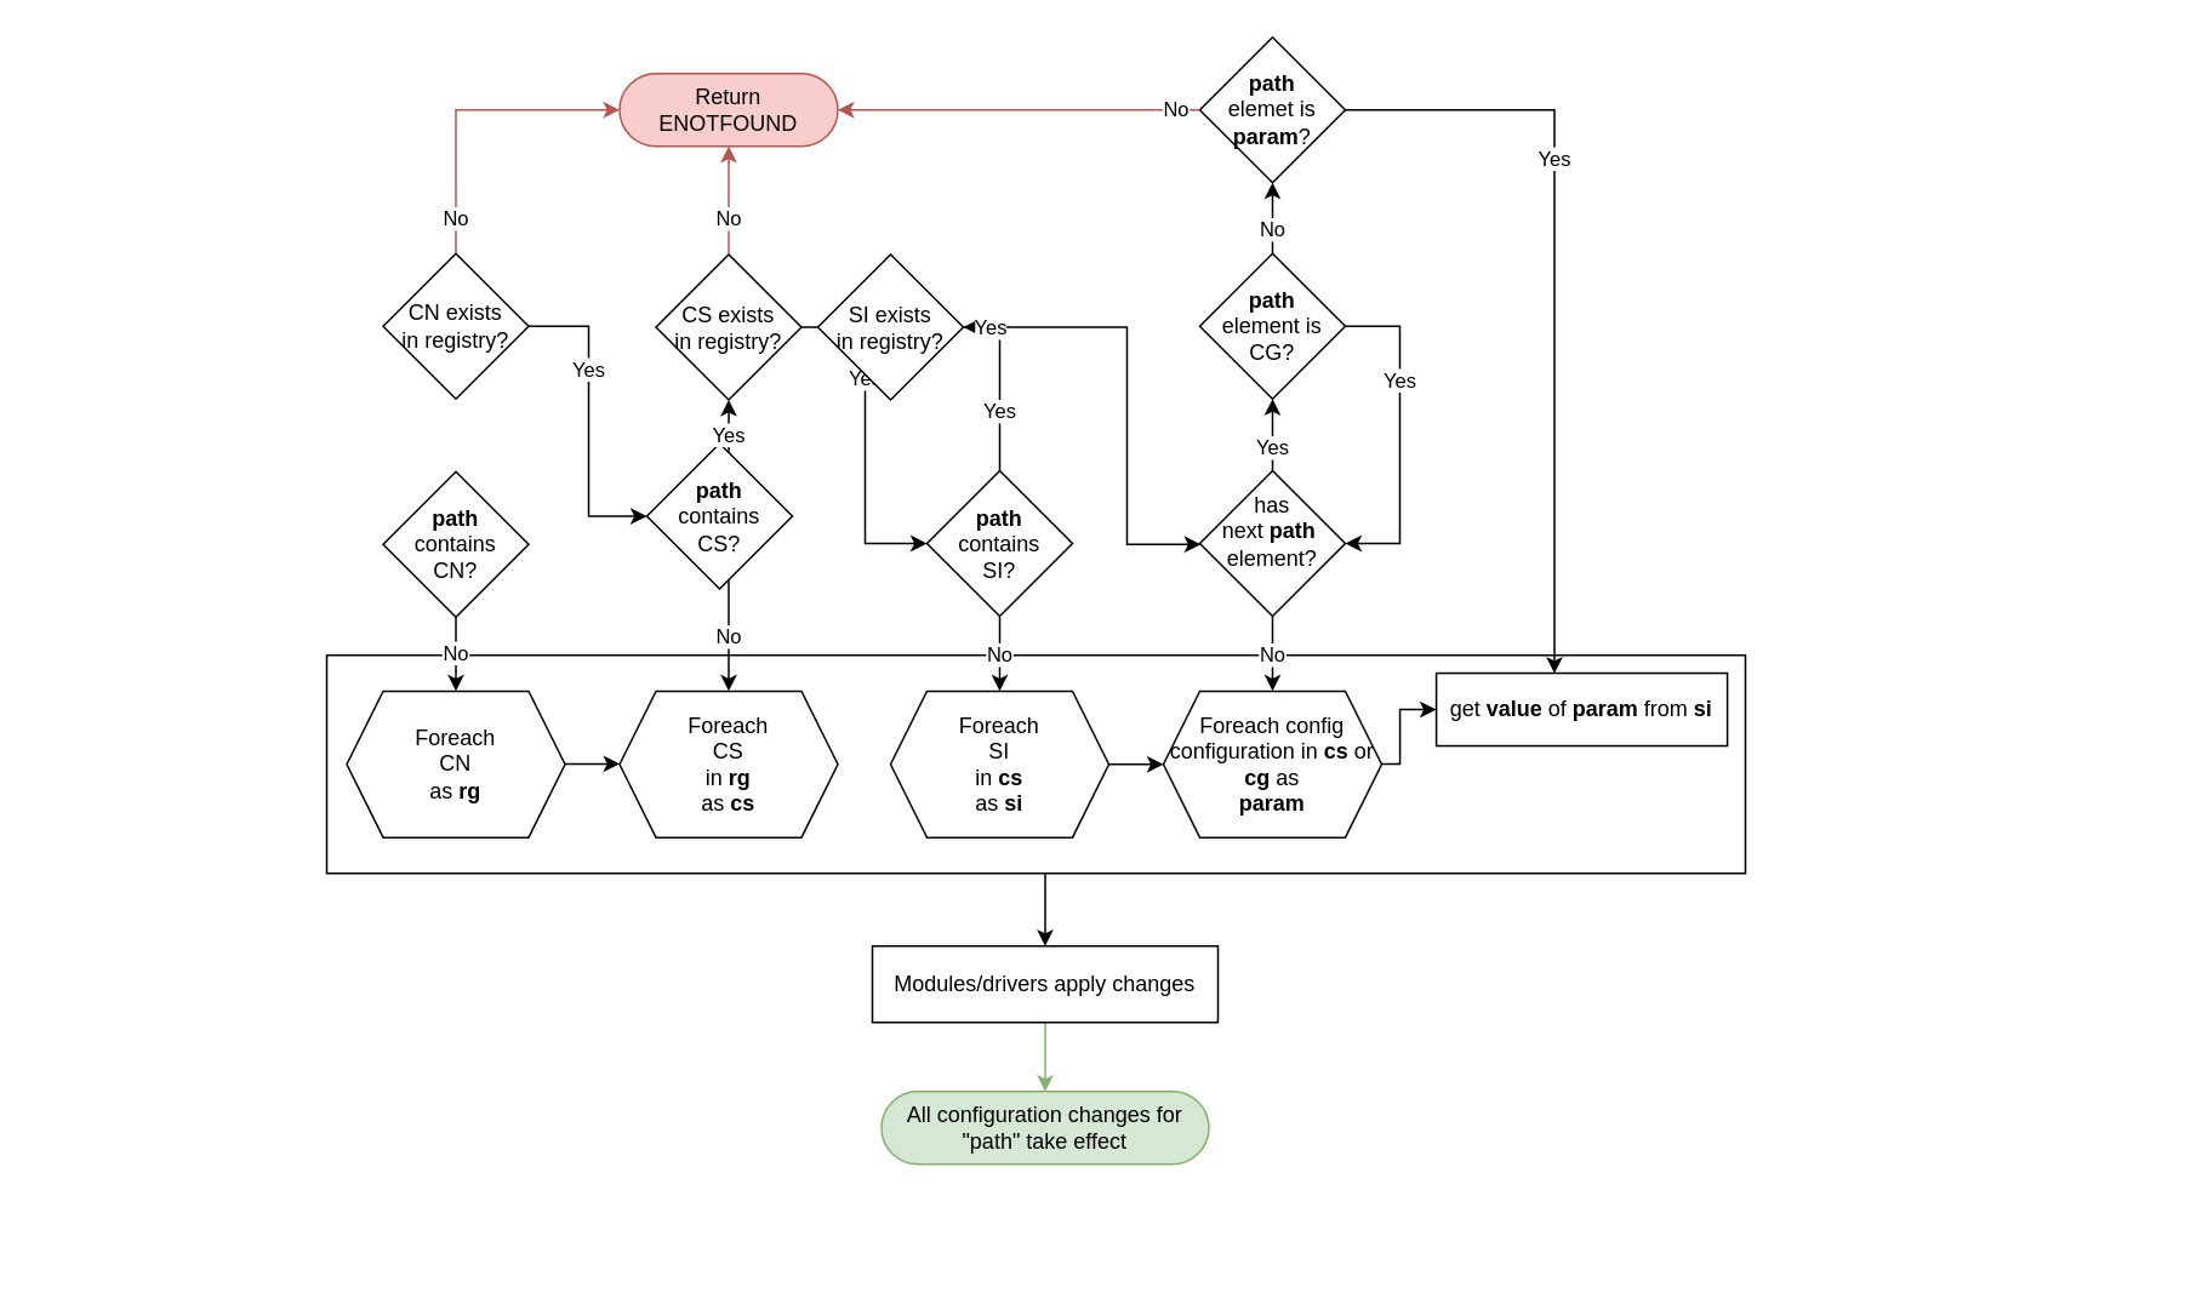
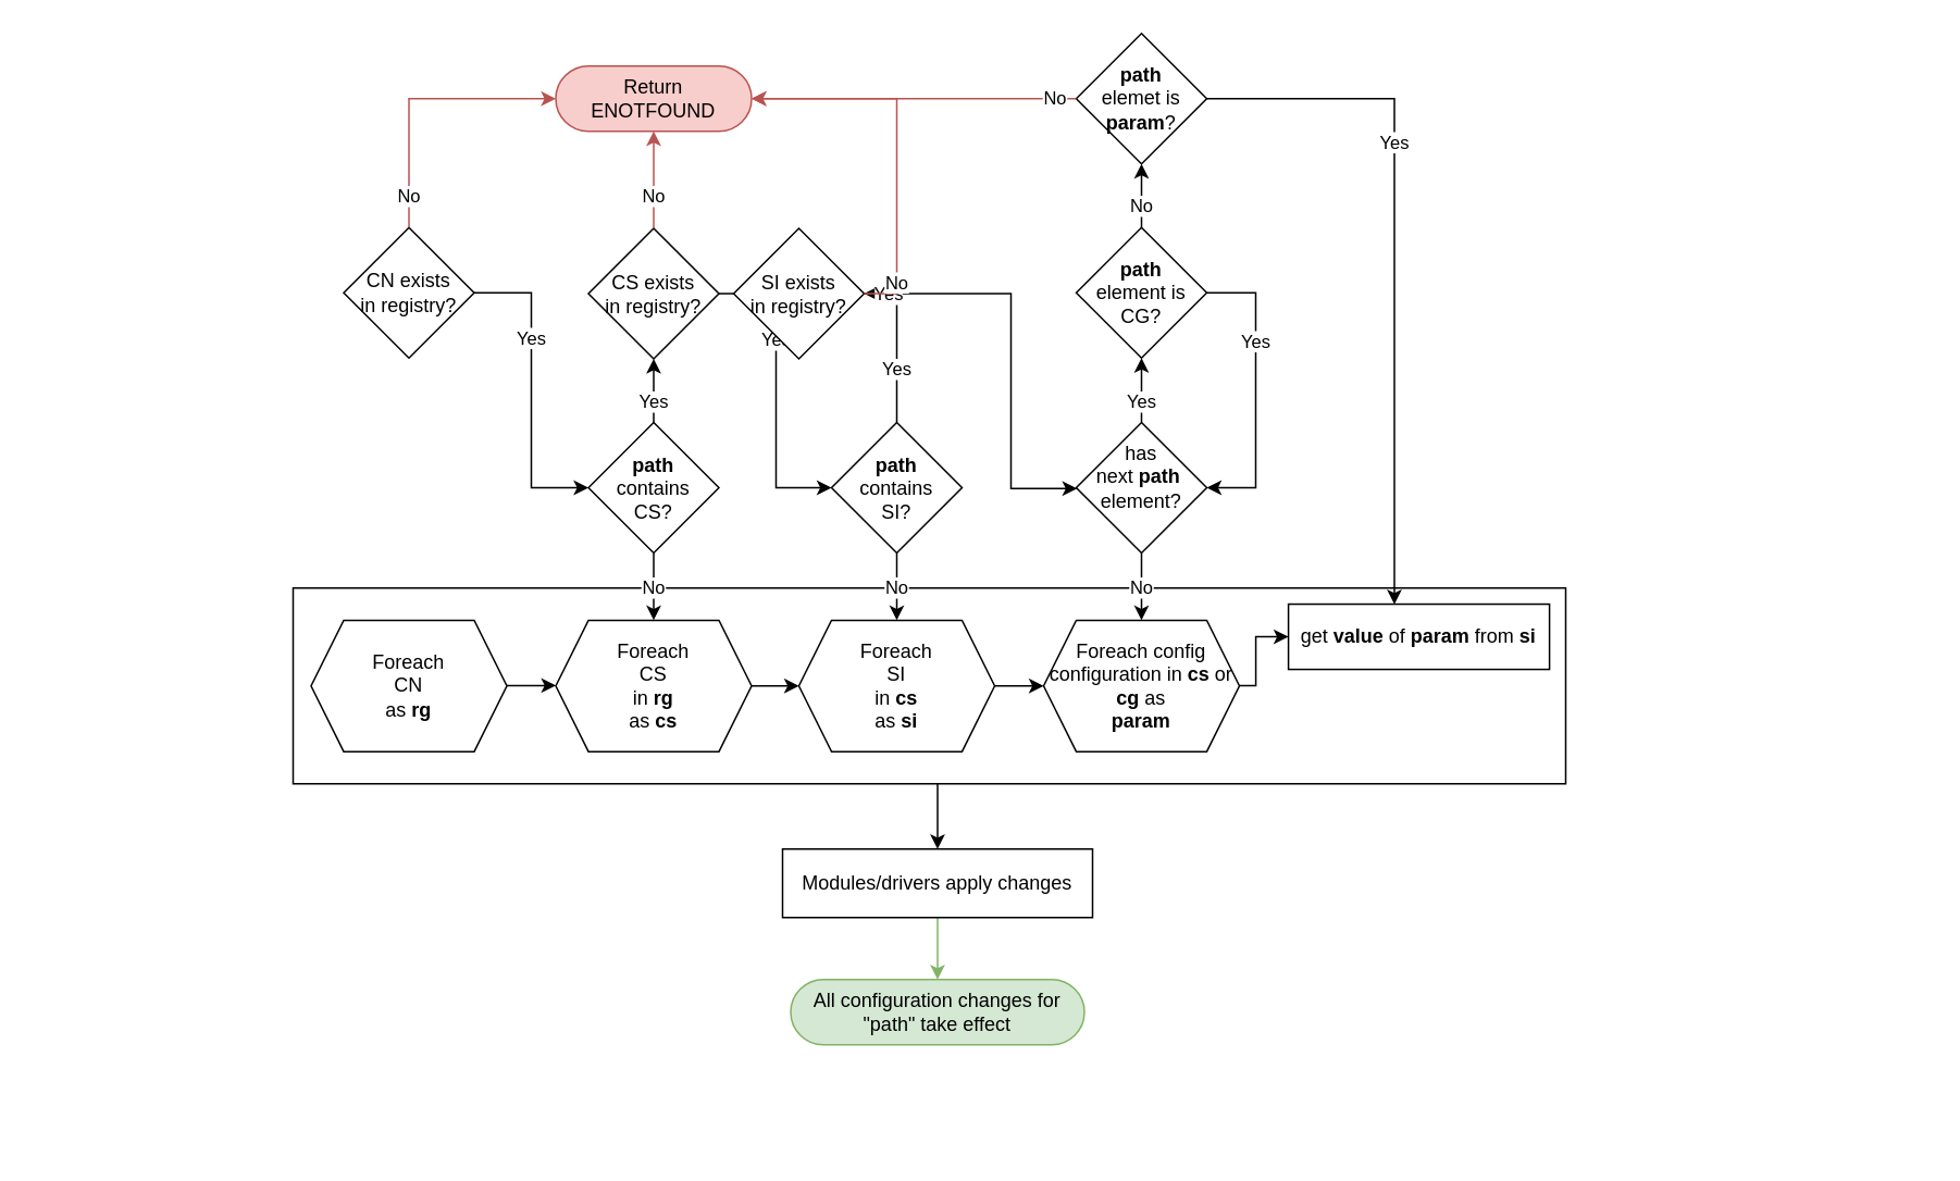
+ <mxCell id="31" value="No" style="edgeStyle=elbowEdgeStyle;rounded=0;html=1;fillColor=#f8cecc;strokeColor=#b85450;" parent="1" source="29" target="20" edge="1"><mxGeometry x="-0.768" relative="1" as="geometry"><mxPoint x="640.12" y="99.5" as="targetPoint" /><mxPoint x="560.12" y="269.5" as="sourcePoint" /><Array as="points"><mxPoint x="549" y="60" /><mxPoint x="549" y="80" /><mxPoint x="559" y="80" /><mxPoint x="550" y="80" /><mxPoint x="550" y="80" /><mxPoint x="550" y="80" /><mxPoint x="509" y="80" /><mxPoint x="550" y="70" /><mxPoint x="550.12" y="99.5" /></Array><mxPoint as="offset" /></mxGeometry></mxCell>
- <mxCell id="7" value="&lt;b&gt;path&lt;br&gt;&lt;/b&gt;contains&lt;br&gt;CS?" style="rhombus;whiteSpace=wrap;html=1;" parent="1" vertex="1"><mxGeometry x="355" y="243.5" width="80" height="80" as="geometry" /></mxCell>
+ <mxCell id="7" value="&lt;b&gt;path&lt;br&gt;&lt;/b&gt;contains&lt;br&gt;CS?" style="rhombus;whiteSpace=wrap;html=1;" parent="1" vertex="1"><mxGeometry x="360" y="258.5" width="80" height="80" as="geometry" /></mxCell>
- <mxCell id="4" value="&lt;b&gt;path&lt;/b&gt;&lt;br&gt;contains&lt;br&gt;CN?" style="rhombus;whiteSpace=wrap;html=1;" parent="1" vertex="1"><mxGeometry x="210" y="259" width="80" height="80" as="geometry" /></mxCell>
- <mxCell id="3" value="No" style="edgeStyle=elbowEdgeStyle;rounded=0;html=1;" parent="1" source="4" target="5" edge="1"><mxGeometry relative="1" as="geometry"><mxPoint x="175" y="414" as="targetPoint" /><mxPoint x="180" y="414" as="sourcePoint" /></mxGeometry></mxCell>
+ <mxCell id="11" style="edgeStyle=elbowEdgeStyle;rounded=0;html=1;" parent="1" source="9" target="13" edge="1"><mxGeometry relative="1" as="geometry"><mxPoint x="320" y="535.75" as="targetPoint" /><mxPoint x="230" y="570.75" as="sourcePoint" /></mxGeometry></mxCell>
